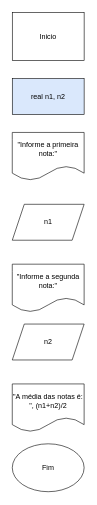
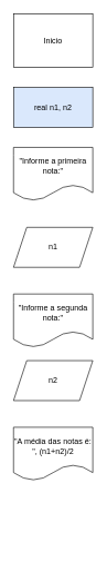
- <mxCell id="3" value="Fim" style="ellipse;whiteSpace=wrap;html=1;" vertex="1" parent="1"><mxGeometry x="20" y="740" width="120" height="80" as="geometry" /></mxCell>
